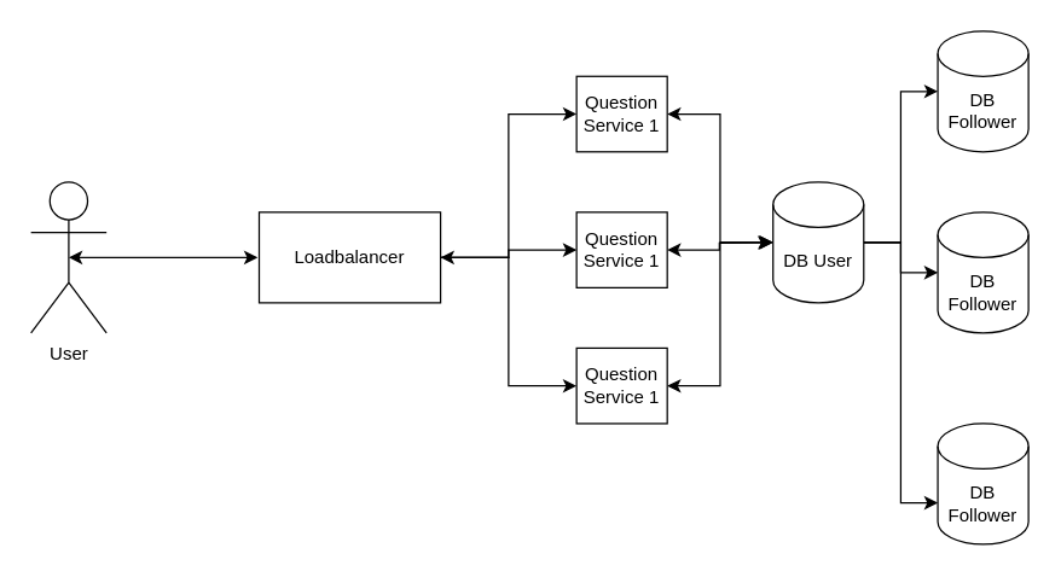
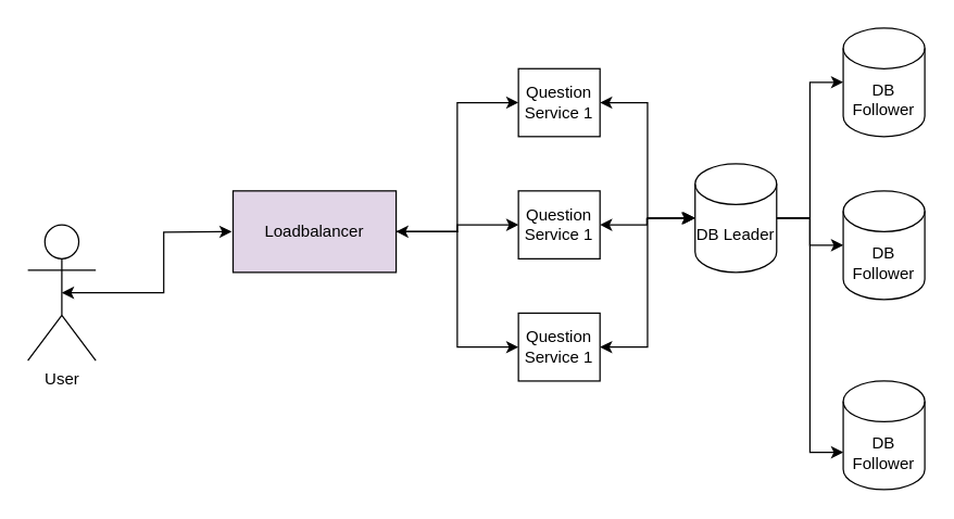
- <mxCell id="3" value="User" style="shape=umlActor;verticalLabelPosition=bottom;verticalAlign=top;html=1;outlineConnect=0;" vertex="1" parent="1"><mxGeometry x="20" y="120" width="50" height="100" as="geometry" /></mxCell>
+ <mxCell id="3" value="User" style="shape=umlActor;verticalLabelPosition=bottom;verticalAlign=top;html=1;outlineConnect=0;" vertex="1" parent="1"><mxGeometry x="20" y="165" width="50" height="100" as="geometry" /></mxCell>
- <mxCell id="7" value="Loadbalancer" style="rounded=0;whiteSpace=wrap;html=1;" vertex="1" parent="1"><mxGeometry x="171" y="140" width="120" height="60" as="geometry" /></mxCell>
+ <mxCell id="7" value="Loadbalancer" style="rounded=0;whiteSpace=wrap;html=1;fillColor=#e1d5e7;" vertex="1" parent="1"><mxGeometry x="171" y="140" width="120" height="60" as="geometry" /></mxCell>
- <mxCell id="17" value="DB User" style="shape=cylinder3;whiteSpace=wrap;html=1;boundedLbl=1;backgroundOutline=1;size=15;" vertex="1" parent="1"><mxGeometry x="511" y="120" width="60" height="80" as="geometry" /></mxCell>
+ <mxCell id="17" value="DB Leader" style="shape=cylinder3;whiteSpace=wrap;html=1;boundedLbl=1;backgroundOutline=1;size=15;" vertex="1" parent="1"><mxGeometry x="511" y="120" width="60" height="80" as="geometry" /></mxCell>
